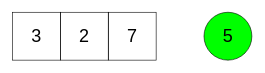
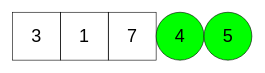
- <mxCell id="3" value="&lt;font style=&quot;font-size: 30px&quot;&gt;2&lt;/font&gt;" style="whiteSpace=wrap;html=1;aspect=fixed;fillColor=none;" parent="1" vertex="1"><mxGeometry x="100" y="20" width="80" height="80" as="geometry" /></mxCell>
+ <mxCell id="3" value="&lt;font style=&quot;font-size: 30px&quot;&gt;1&lt;/font&gt;" style="whiteSpace=wrap;html=1;aspect=fixed;fillColor=none;" parent="1" vertex="1"><mxGeometry x="100" y="20" width="80" height="80" as="geometry" /></mxCell>
+ <mxCell id="5" value="&lt;font style=&quot;font-size: 30px&quot;&gt;4&lt;/font&gt;" style="ellipse;whiteSpace=wrap;html=1;aspect=fixed;fillColor=#00FF00;" parent="1" vertex="1"><mxGeometry x="260" y="20" width="80" height="80" as="geometry" /></mxCell>
